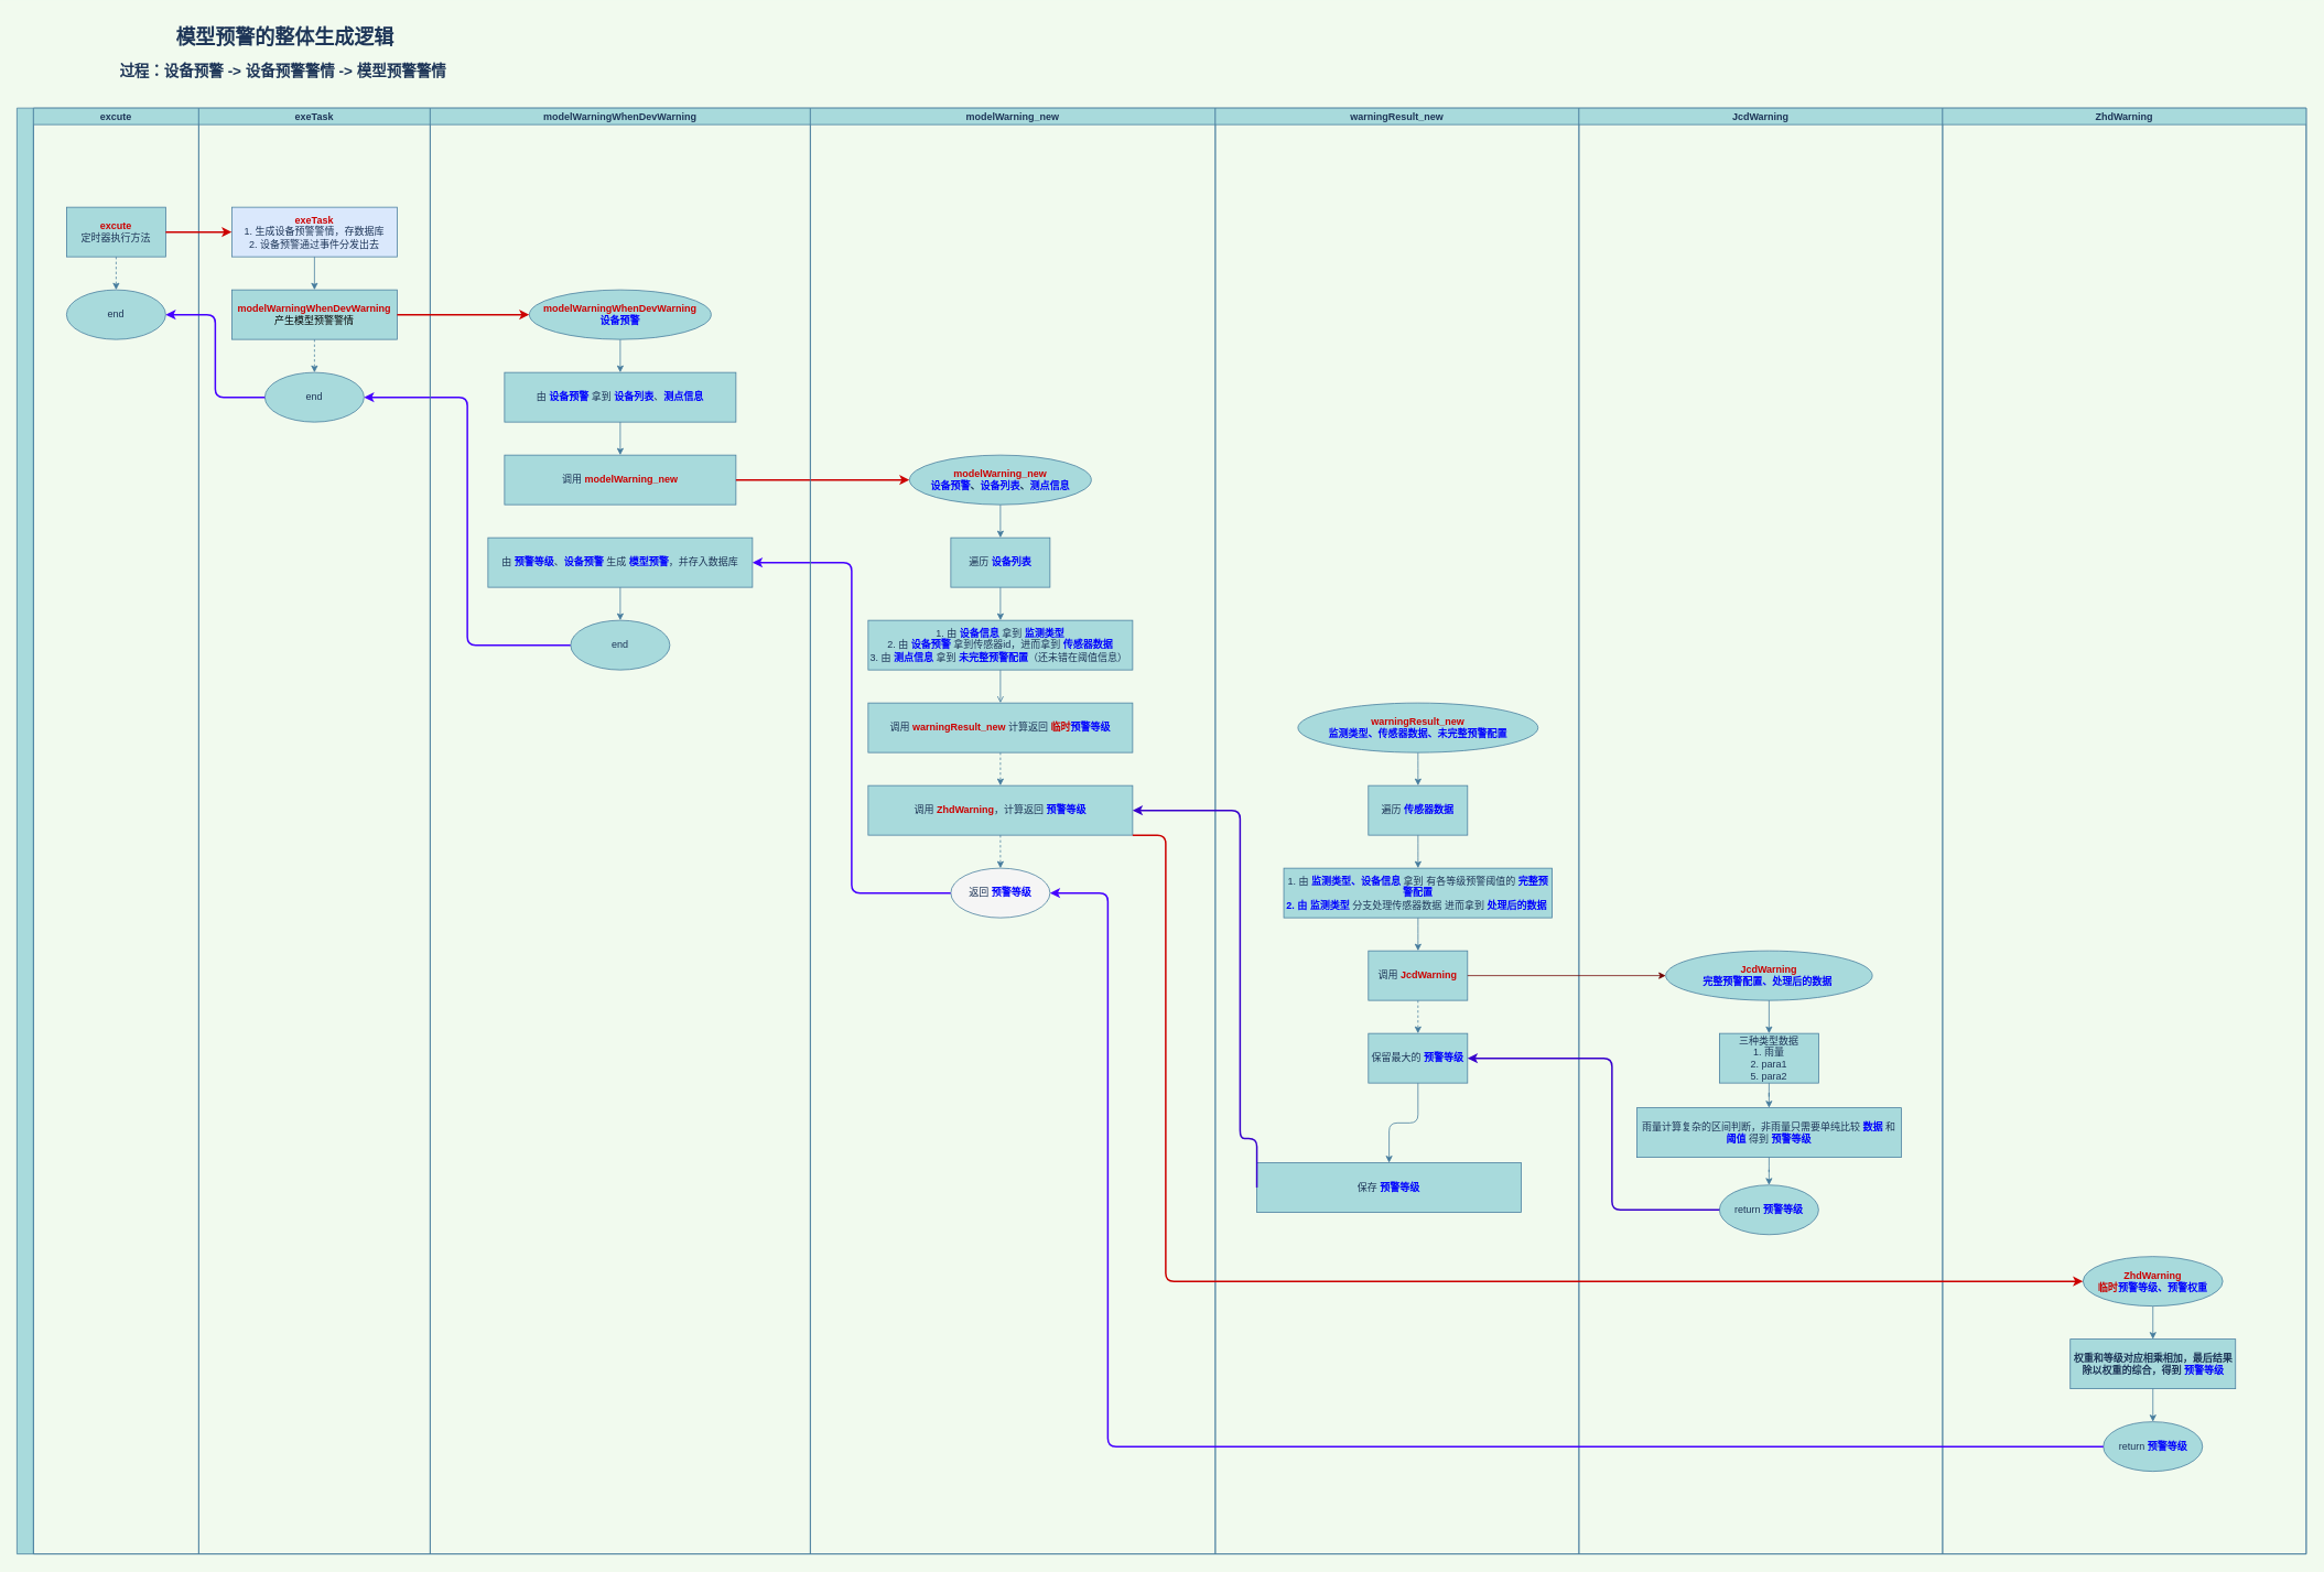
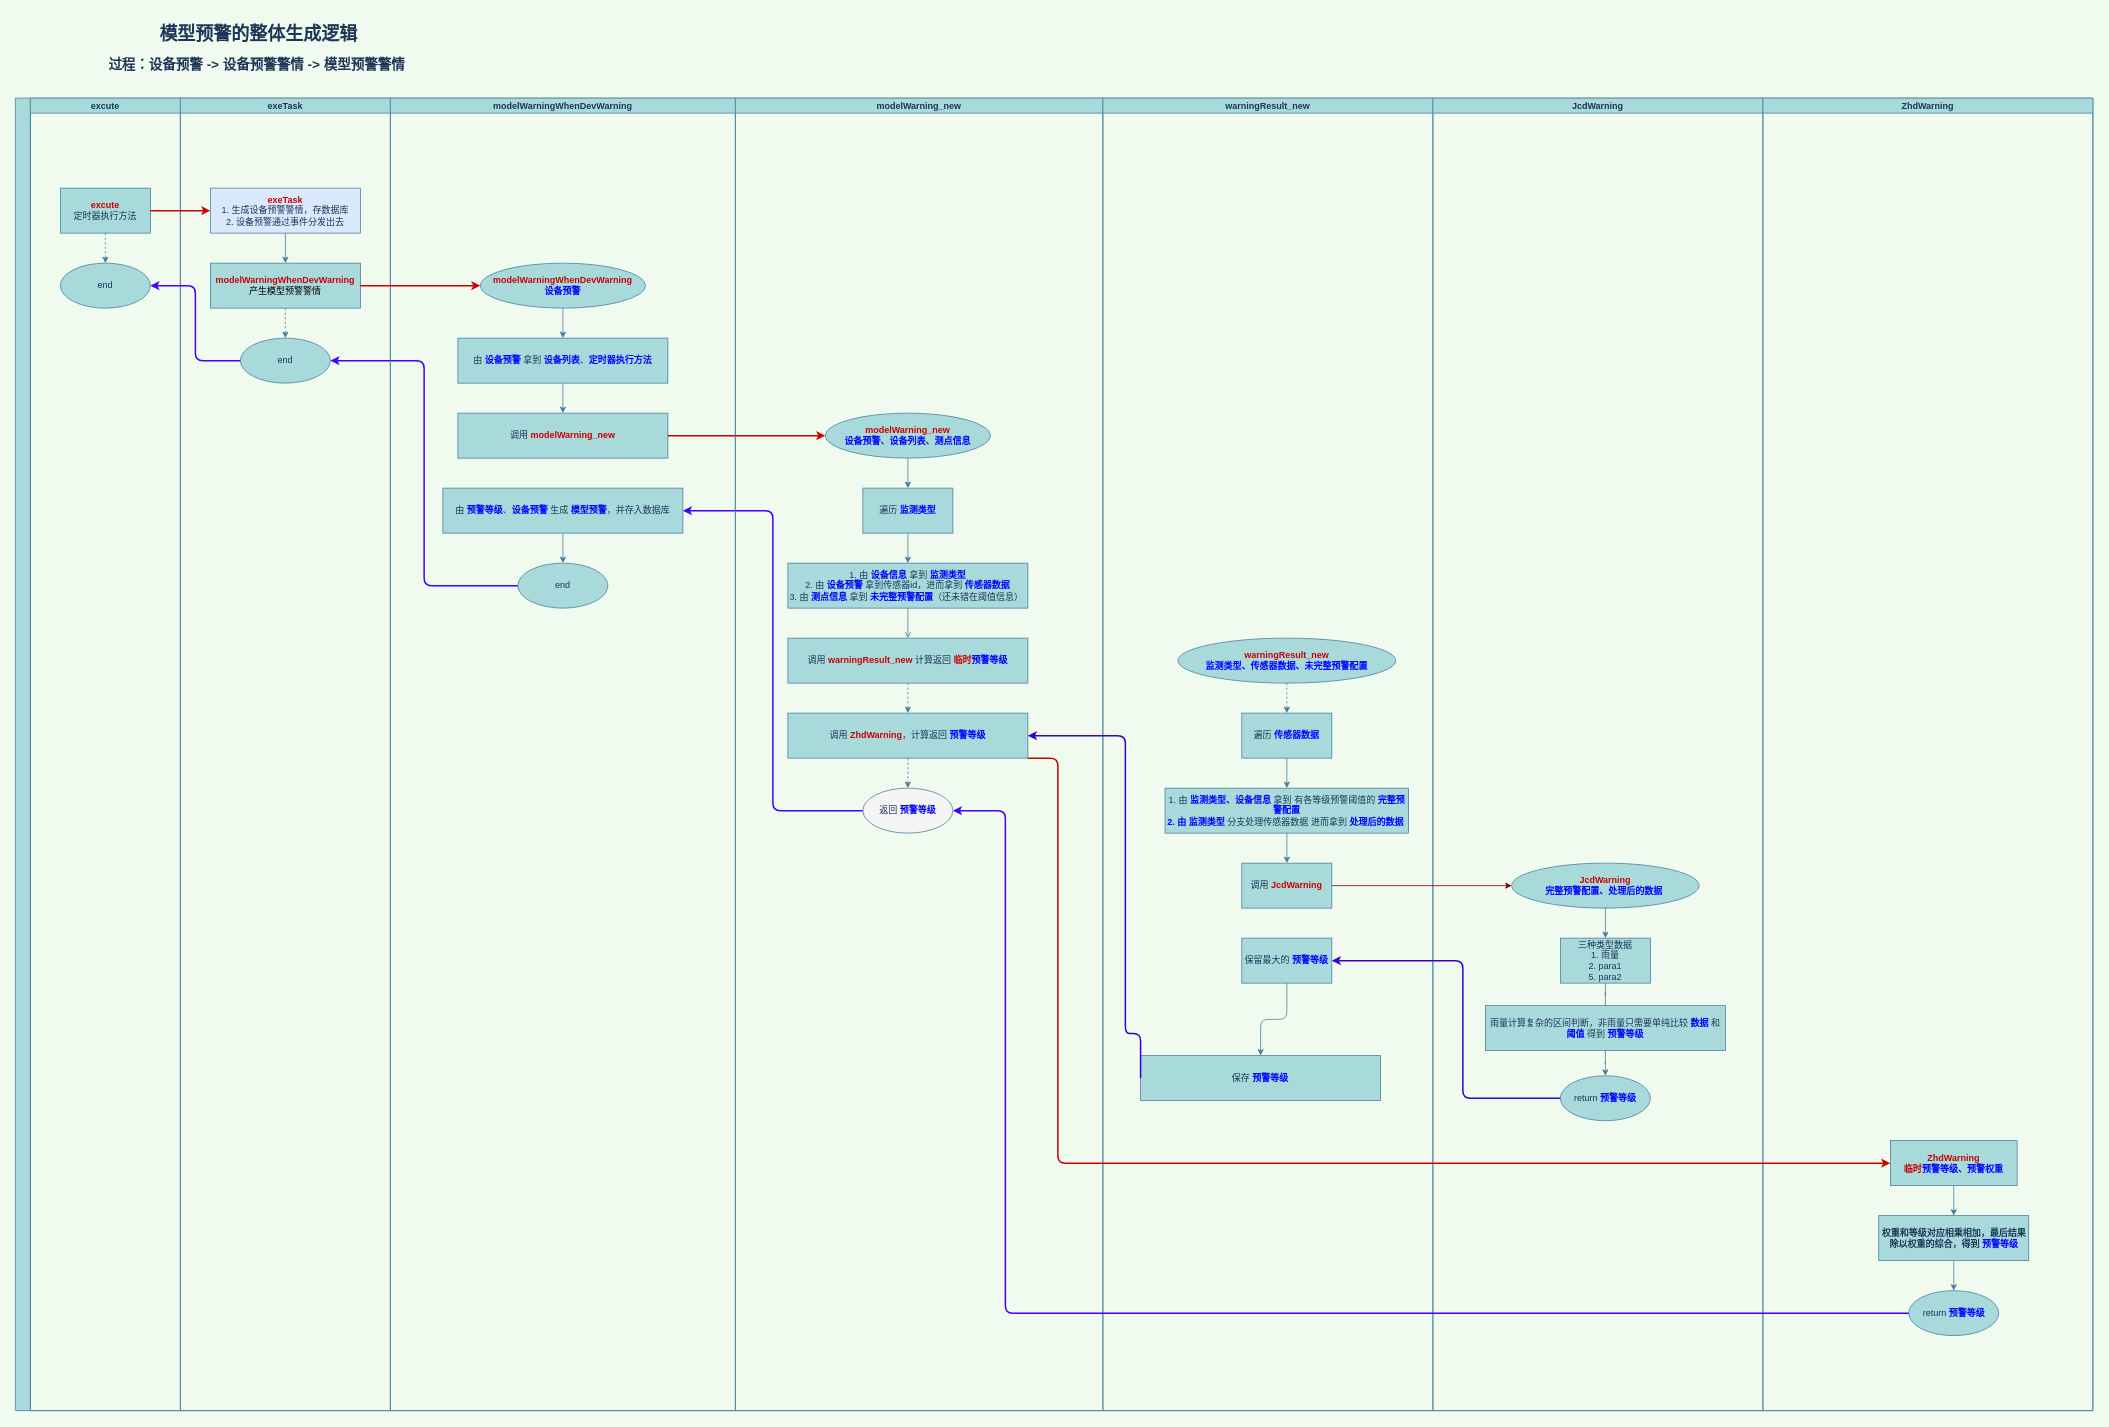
- <mxCell id="19" value="&lt;font color=&quot;#1d3557&quot;&gt;由 &lt;/font&gt;&lt;font color=&quot;#0000ff&quot;&gt;&lt;b&gt;设备预警&lt;/b&gt;&lt;/font&gt;&lt;font color=&quot;#1d3557&quot;&gt; 拿到&amp;nbsp;&lt;/font&gt;&lt;b&gt;&lt;font color=&quot;#0000ff&quot;&gt;设备列表&lt;/font&gt;&lt;/b&gt;&lt;font color=&quot;#1d3557&quot;&gt;、&lt;/font&gt;&lt;b&gt;&lt;font color=&quot;#0000ff&quot;&gt;测点信息&lt;/font&gt;&lt;/b&gt;" style="whiteSpace=wrap;html=1;rounded=0;fontColor=#CC0000;strokeColor=#457B9D;fillColor=#A8DADC;sketch=0;" vertex="1" parent="18"><mxGeometry x="90" y="320" width="280" height="60" as="geometry" /></mxCell>
+ <mxCell id="19" value="&lt;font color=&quot;#1d3557&quot;&gt;由 &lt;/font&gt;&lt;font color=&quot;#0000ff&quot;&gt;&lt;b&gt;设备预警&lt;/b&gt;&lt;/font&gt;&lt;font color=&quot;#1d3557&quot;&gt; 拿到&amp;nbsp;&lt;/font&gt;&lt;b&gt;&lt;font color=&quot;#0000ff&quot;&gt;设备列表&lt;/font&gt;&lt;/b&gt;&lt;font color=&quot;#1d3557&quot;&gt;、&lt;/font&gt;&lt;b&gt;&lt;font color=&quot;#0000ff&quot;&gt;定时器执行方法&lt;/font&gt;&lt;/b&gt;" style="whiteSpace=wrap;html=1;rounded=0;fontColor=#CC0000;strokeColor=#457B9D;fillColor=#A8DADC;sketch=0;" vertex="1" parent="18"><mxGeometry x="90" y="320" width="280" height="60" as="geometry" /></mxCell>
- <mxCell id="34" value="遍历 &lt;b&gt;&lt;font color=&quot;#0000ff&quot;&gt;设备列表&lt;/font&gt;&lt;/b&gt;" style="whiteSpace=wrap;html=1;rounded=0;fontColor=#1D3557;strokeColor=#457B9D;fillColor=#A8DADC;sketch=0;" vertex="1" parent="30"><mxGeometry x="170" y="520" width="120" height="60" as="geometry" /></mxCell>
+ <mxCell id="34" value="遍历 &lt;b&gt;&lt;font color=&quot;#0000ff&quot;&gt;监测类型&lt;/font&gt;&lt;/b&gt;" style="whiteSpace=wrap;html=1;rounded=0;fontColor=#1D3557;strokeColor=#457B9D;fillColor=#A8DADC;sketch=0;" vertex="1" parent="30"><mxGeometry x="170" y="520" width="120" height="60" as="geometry" /></mxCell>
- <mxCell id="43" value="" style="edgeStyle=orthogonalEdgeStyle;curved=0;rounded=1;sketch=0;orthogonalLoop=1;jettySize=auto;html=1;fontColor=#1D3557;strokeColor=#457B9D;fillColor=#A8DADC;" edge="1" parent="42" source="44" target="46"><mxGeometry relative="1" as="geometry" /></mxCell>
+ <mxCell id="43" value="" style="edgeStyle=orthogonalEdgeStyle;curved=0;rounded=1;sketch=0;orthogonalLoop=1;jettySize=auto;html=1;fontColor=#1D3557;strokeColor=#457B9D;fillColor=#A8DADC;dashed=1;" edge="1" parent="42" source="44" target="46"><mxGeometry relative="1" as="geometry" /></mxCell>
- <mxCell id="49" style="edgeStyle=orthogonalEdgeStyle;curved=0;rounded=1;sketch=0;orthogonalLoop=1;jettySize=auto;html=1;exitX=0.5;exitY=1;exitDx=0;exitDy=0;entryX=0.5;entryY=0;entryDx=0;entryDy=0;dashed=1;fontColor=#1D3557;strokeColor=#457B9D;fillColor=#A8DADC;" edge="1" parent="42" source="50" target="53"><mxGeometry relative="1" as="geometry" /></mxCell>
- <mxCell id="59" value="" style="edgeStyle=orthogonalEdgeStyle;curved=0;rounded=1;sketch=0;orthogonalLoop=1;jettySize=auto;html=1;fontColor=#1D3557;strokeColor=#457B9D;fillColor=#A8DADC;" edge="1" parent="54" source="57" target="56"><mxGeometry relative="1" as="geometry" /></mxCell>
+ <mxCell id="59" value="" style="edgeStyle=orthogonalEdgeStyle;curved=0;rounded=1;sketch=0;orthogonalLoop=1;jettySize=auto;html=1;fontColor=#1D3557;strokeColor=#457B9D;fillColor=#A8DADC;endArrow=none;" edge="1" parent="54" source="57" target="56"><mxGeometry relative="1" as="geometry" /></mxCell>
- <mxCell id="64" value="&lt;b&gt;&lt;font color=&quot;#cc0000&quot;&gt;ZhdWarning&lt;br&gt;临时&lt;/font&gt;&lt;font color=&quot;#0000ff&quot;&gt;预警等级、预警权重&lt;/font&gt;&lt;br&gt;&lt;/b&gt;" style="ellipse;whiteSpace=wrap;html=1;rounded=0;fontColor=#1D3557;strokeColor=#457B9D;fillColor=#A8DADC;sketch=0;" vertex="1" parent="62"><mxGeometry x="170" y="1390" width="169" height="60" as="geometry" /></mxCell>
+ <mxCell id="64" value="&lt;b&gt;&lt;font color=&quot;#cc0000&quot;&gt;ZhdWarning&lt;br&gt;临时&lt;/font&gt;&lt;font color=&quot;#0000ff&quot;&gt;预警等级、预警权重&lt;/font&gt;&lt;br&gt;&lt;/b&gt;" style="whiteSpace=wrap;html=1;fontColor=#1D3557;strokeColor=#457B9D;fillColor=#A8DADC;sketch=0;rounded=0;" vertex="1" parent="62"><mxGeometry x="170" y="1390" width="169" height="60" as="geometry" /></mxCell>
